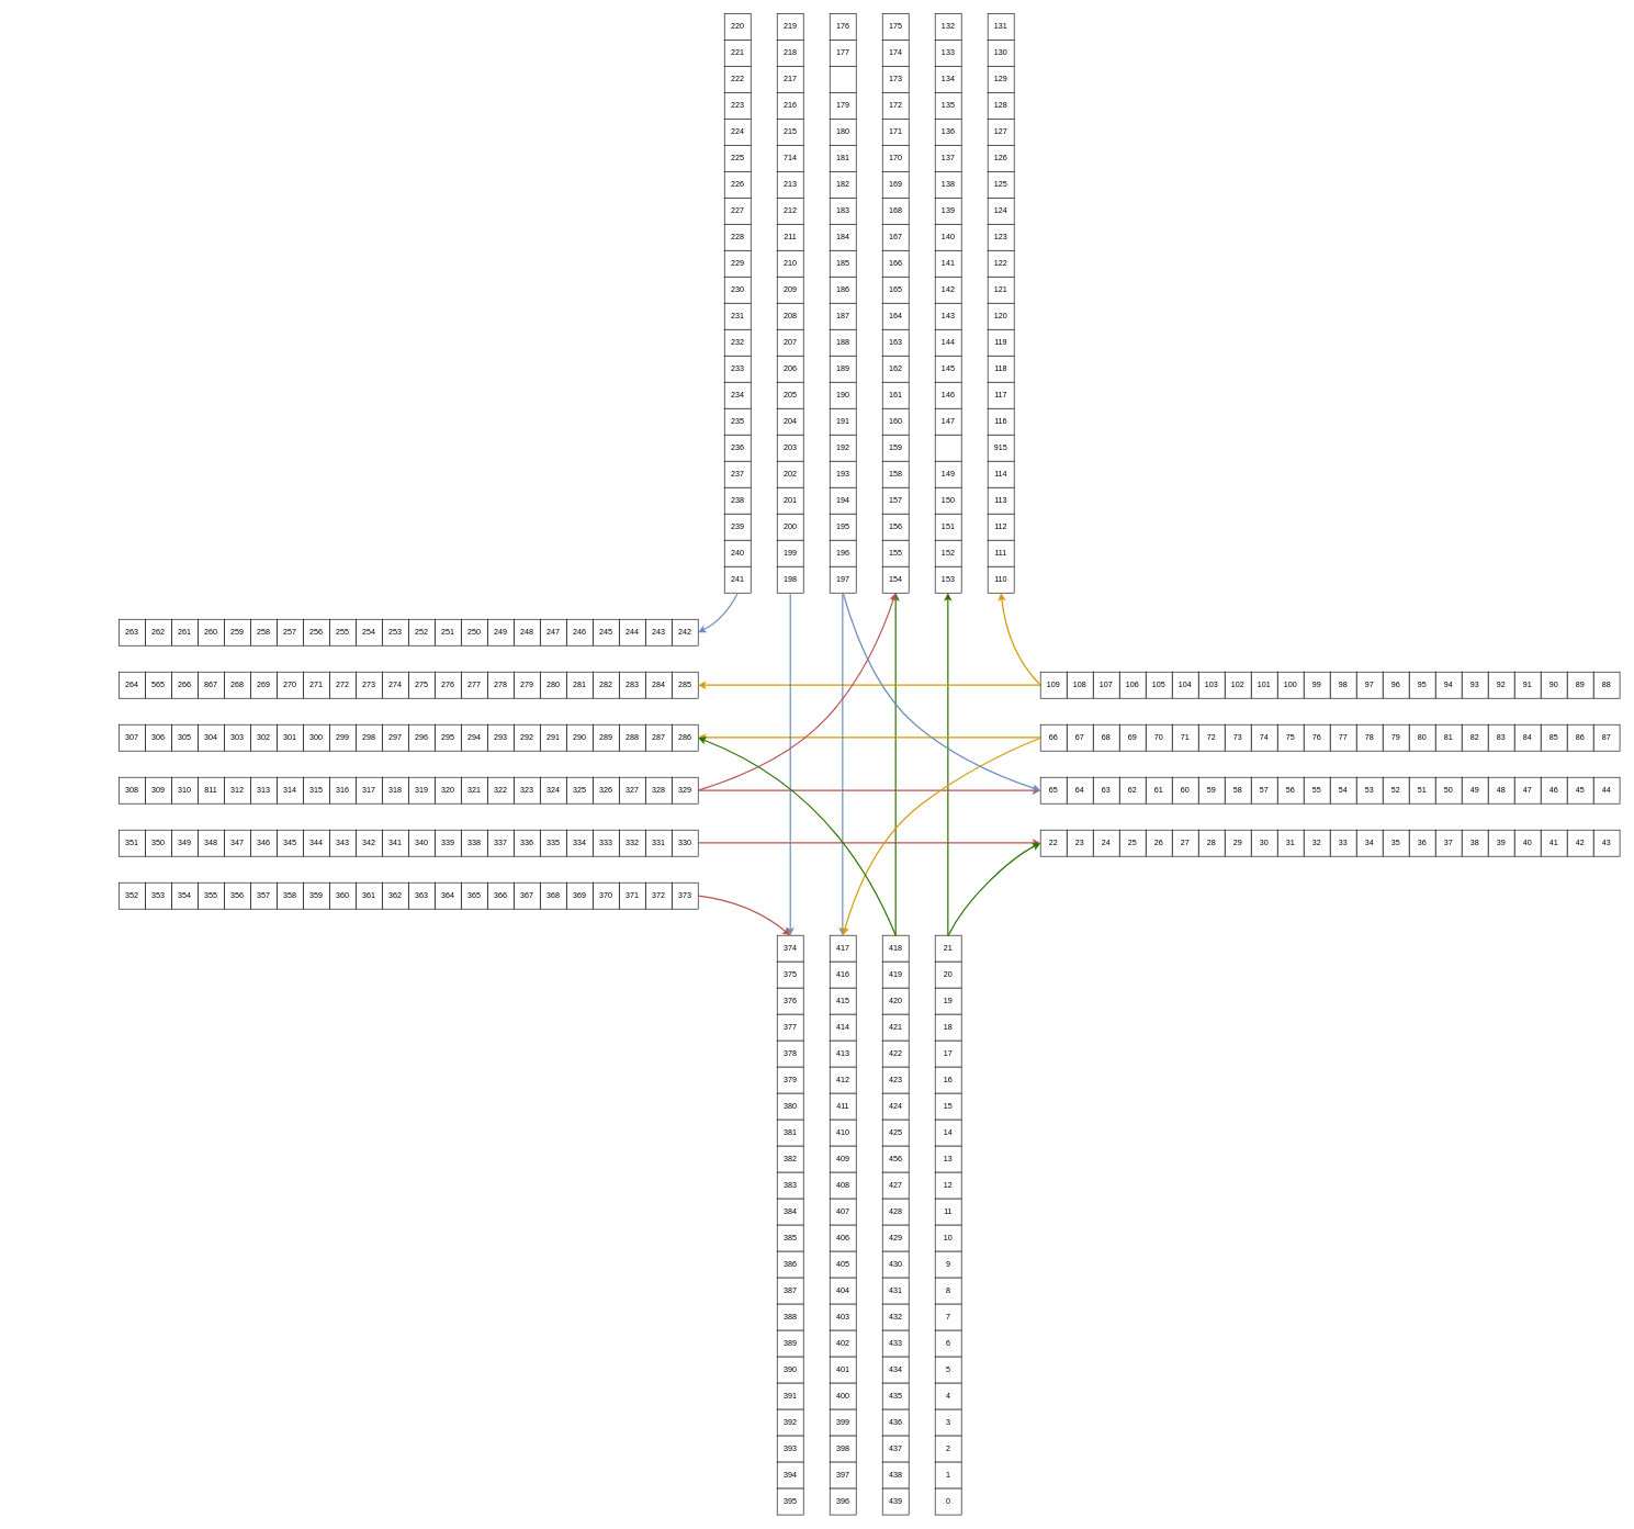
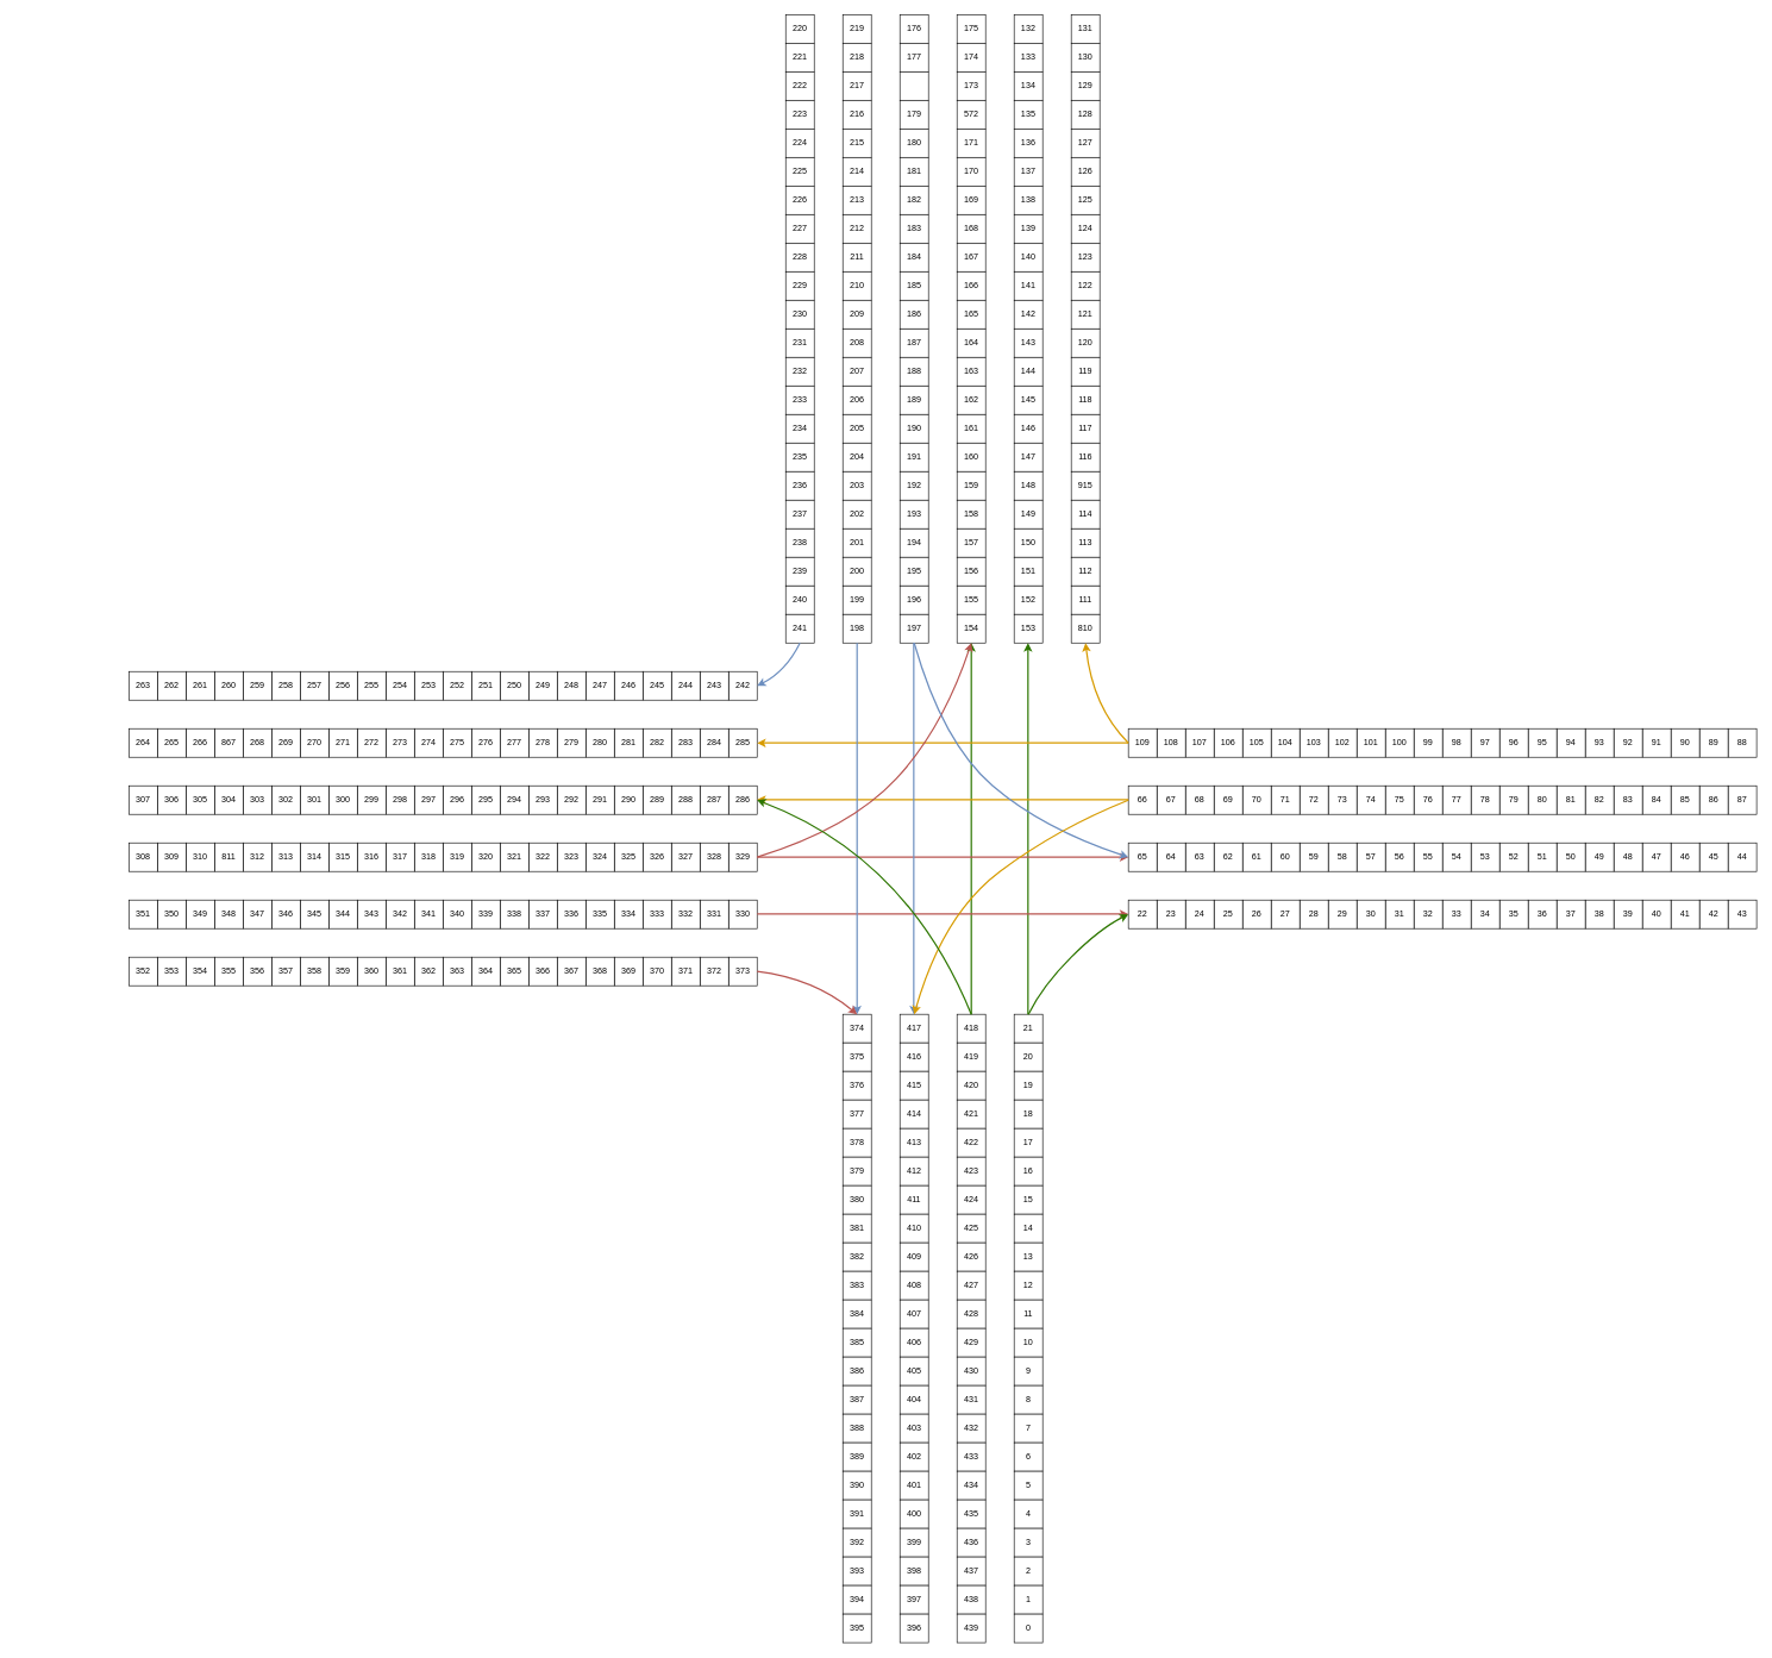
- <mxCell id="492" value="172" style="text;html=1;strokeColor=none;fillColor=none;align=center;verticalAlign=middle;whiteSpace=wrap;rounded=0;" vertex="1" parent="1"><mxGeometry x="1345" y="145" width="30" height="30" as="geometry" /></mxCell>
+ <mxCell id="492" value="572" style="text;html=1;strokeColor=none;fillColor=none;align=center;verticalAlign=middle;whiteSpace=wrap;rounded=0;" vertex="1" parent="1"><mxGeometry x="1345" y="145" width="30" height="30" as="geometry" /></mxCell>
- <mxCell id="584" value="714" style="text;html=1;strokeColor=none;fillColor=none;align=center;verticalAlign=middle;whiteSpace=wrap;rounded=0;" vertex="1" parent="1"><mxGeometry x="1185" y="225" width="30" height="30" as="geometry" /></mxCell>
+ <mxCell id="584" value="214" style="text;html=1;strokeColor=none;fillColor=none;align=center;verticalAlign=middle;whiteSpace=wrap;rounded=0;" vertex="1" parent="1"><mxGeometry x="1185" y="225" width="30" height="30" as="geometry" /></mxCell>
+ <mxCell id="562" value="148" style="text;html=1;strokeColor=none;fillColor=none;align=center;verticalAlign=middle;whiteSpace=wrap;rounded=0;" vertex="1" parent="1"><mxGeometry x="1425" y="665" width="30" height="30" as="geometry" /></mxCell>
- <mxCell id="704" value="110" style="text;html=1;strokeColor=none;fillColor=none;align=center;verticalAlign=middle;whiteSpace=wrap;rounded=0;" vertex="1" parent="1"><mxGeometry x="1505" y="865" width="30" height="30" as="geometry" /></mxCell>
+ <mxCell id="704" value="810" style="text;html=1;strokeColor=none;fillColor=none;align=center;verticalAlign=middle;whiteSpace=wrap;rounded=0;" vertex="1" parent="1"><mxGeometry x="1505" y="865" width="30" height="30" as="geometry" /></mxCell>
- <mxCell id="395" value="565" style="text;html=1;strokeColor=none;fillColor=none;align=center;verticalAlign=middle;whiteSpace=wrap;rounded=0;" vertex="1" parent="1"><mxGeometry x="225" y="1025" width="30" height="30" as="geometry" /></mxCell>
+ <mxCell id="395" value="265" style="text;html=1;strokeColor=none;fillColor=none;align=center;verticalAlign=middle;whiteSpace=wrap;rounded=0;" vertex="1" parent="1"><mxGeometry x="225" y="1025" width="30" height="30" as="geometry" /></mxCell>
- <mxCell id="63" value="456" style="text;html=1;strokeColor=none;fillColor=none;align=center;verticalAlign=middle;whiteSpace=wrap;rounded=0;" vertex="1" parent="1"><mxGeometry x="1345" y="1745" width="30" height="30" as="geometry" /></mxCell>
+ <mxCell id="63" value="426" style="text;html=1;strokeColor=none;fillColor=none;align=center;verticalAlign=middle;whiteSpace=wrap;rounded=0;" vertex="1" parent="1"><mxGeometry x="1345" y="1745" width="30" height="30" as="geometry" /></mxCell>
